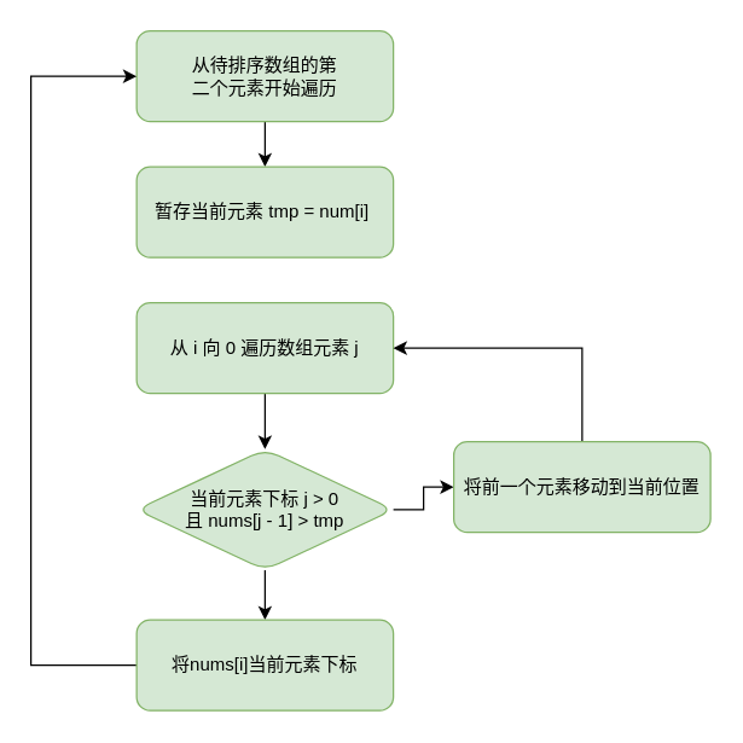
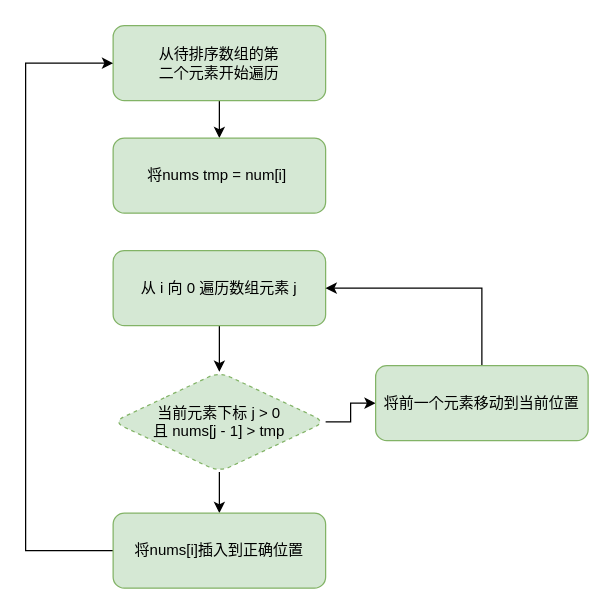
- <mxCell id="4" value="暂存当前元素 tmp = num[i]&amp;nbsp;" style="rounded=1;whiteSpace=wrap;html=1;fillColor=#d5e8d4;strokeColor=#82b366;" vertex="1" parent="1"><mxGeometry x="90" y="110" width="170" height="60" as="geometry" /></mxCell>
+ <mxCell id="4" value="将nums tmp = num[i]&amp;nbsp;" style="rounded=1;whiteSpace=wrap;html=1;fillColor=#d5e8d4;strokeColor=#82b366;" vertex="1" parent="1"><mxGeometry x="90" y="110" width="170" height="60" as="geometry" /></mxCell>
- <mxCell id="9" value="当前元素下标 j &amp;gt; 0&lt;br&gt;且 nums[j - 1] &amp;gt; tmp" style="rhombus;whiteSpace=wrap;html=1;fillColor=#d5e8d4;strokeColor=#82b366;rounded=1;" vertex="1" parent="1"><mxGeometry x="90" y="297" width="170" height="80" as="geometry" /></mxCell>
+ <mxCell id="9" value="当前元素下标 j &amp;gt; 0&lt;br&gt;且 nums[j - 1] &amp;gt; tmp" style="rhombus;whiteSpace=wrap;html=1;fillColor=#d5e8d4;strokeColor=#82b366;rounded=1;dashed=1;" vertex="1" parent="1"><mxGeometry x="90" y="297" width="170" height="80" as="geometry" /></mxCell>
- <mxCell id="13" value="将nums[i]当前元素下标" style="rounded=1;whiteSpace=wrap;html=1;fillColor=#d5e8d4;strokeColor=#82b366;" vertex="1" parent="1"><mxGeometry x="90" y="410" width="170" height="60" as="geometry" /></mxCell>
+ <mxCell id="13" value="将nums[i]插入到正确位置" style="rounded=1;whiteSpace=wrap;html=1;fillColor=#d5e8d4;strokeColor=#82b366;" vertex="1" parent="1"><mxGeometry x="90" y="410" width="170" height="60" as="geometry" /></mxCell>
